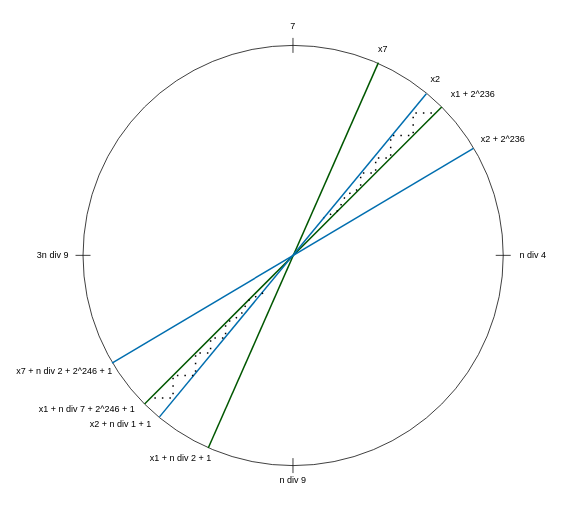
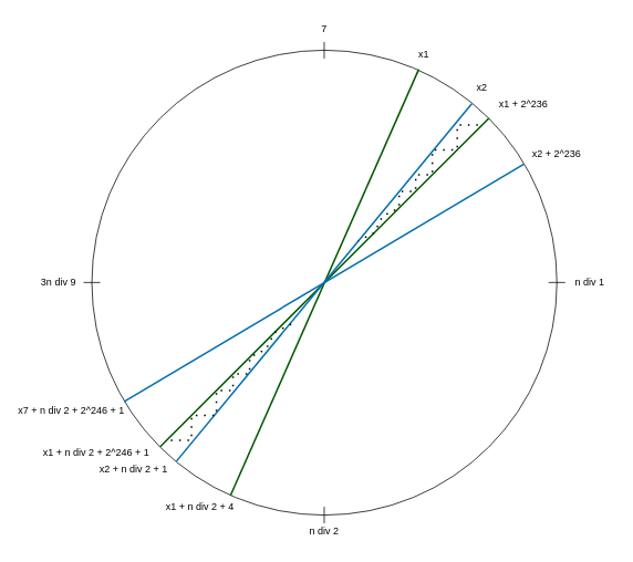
- <mxCell id="5" value="x7" style="text;html=1;align=center;verticalAlign=middle;whiteSpace=wrap;rounded=0;fillColor=none;strokeColor=none;fontColor=#000000;" parent="1" vertex="1"><mxGeometry x="480" y="50" width="60" height="30" as="geometry" /></mxCell>
+ <mxCell id="5" value="x1" style="text;html=1;align=center;verticalAlign=middle;whiteSpace=wrap;rounded=0;fillColor=none;strokeColor=none;fontColor=#000000;" parent="1" vertex="1"><mxGeometry x="480" y="50" width="60" height="30" as="geometry" /></mxCell>
- <mxCell id="15" value="n div 4" style="text;html=1;align=center;verticalAlign=middle;whiteSpace=wrap;rounded=0;fillColor=none;strokeColor=none;fontColor=#000000;" vertex="1" parent="1"><mxGeometry x="680" y="325" width="60" height="30" as="geometry" /></mxCell>
+ <mxCell id="15" value="n div 1" style="text;html=1;align=center;verticalAlign=middle;whiteSpace=wrap;rounded=0;fillColor=none;strokeColor=none;fontColor=#000000;" vertex="1" parent="1"><mxGeometry x="680" y="325" width="60" height="30" as="geometry" /></mxCell>
- <mxCell id="8" value="x1 + n div 7 + 2^246 + 1" style="text;html=1;align=center;verticalAlign=middle;whiteSpace=wrap;rounded=0;fillColor=none;strokeColor=none;fontColor=#000000;" parent="1" vertex="1"><mxGeometry x="50" y="530" width="131" height="30" as="geometry" /></mxCell>
+ <mxCell id="8" value="x1 + n div 2 + 2^246 + 1" style="text;html=1;align=center;verticalAlign=middle;whiteSpace=wrap;rounded=0;fillColor=none;strokeColor=none;fontColor=#000000;" parent="1" vertex="1"><mxGeometry x="50" y="530" width="131" height="30" as="geometry" /></mxCell>
- <mxCell id="24" value="x2 + n div 1 + 1" style="text;html=1;align=center;verticalAlign=middle;whiteSpace=wrap;rounded=0;fillColor=none;strokeColor=none;fontColor=#000000;" vertex="1" parent="1"><mxGeometry y="550" width="101" height="30" as="geometry" x="110" /></mxCell>
+ <mxCell id="24" value="x2 + n div 2 + 1" style="text;html=1;align=center;verticalAlign=middle;whiteSpace=wrap;rounded=0;fillColor=none;strokeColor=none;fontColor=#000000;" vertex="1" parent="1"><mxGeometry y="550" width="101" height="30" as="geometry" x="110" /></mxCell>
- <mxCell id="7" value="x1 + n div 2 + 1" style="text;html=1;align=center;verticalAlign=middle;whiteSpace=wrap;rounded=0;fillColor=none;strokeColor=none;fontColor=#000000;" parent="1" vertex="1"><mxGeometry x="190" y="595" width="101" height="30" as="geometry" /></mxCell>
+ <mxCell id="7" value="x1 + n div 2 + 4" style="text;html=1;align=center;verticalAlign=middle;whiteSpace=wrap;rounded=0;fillColor=none;strokeColor=none;fontColor=#000000;" parent="1" vertex="1"><mxGeometry x="190" y="595" width="101" height="30" as="geometry" /></mxCell>
- <mxCell id="16" value="n div 9" style="text;html=1;align=center;verticalAlign=middle;whiteSpace=wrap;rounded=0;fillColor=none;strokeColor=none;fontColor=#000000;" vertex="1" parent="1"><mxGeometry x="360" y="625" width="60" height="30" as="geometry" /></mxCell>
+ <mxCell id="16" value="n div 2" style="text;html=1;align=center;verticalAlign=middle;whiteSpace=wrap;rounded=0;fillColor=none;strokeColor=none;fontColor=#000000;" vertex="1" parent="1"><mxGeometry x="360" y="625" width="60" height="30" as="geometry" /></mxCell>
